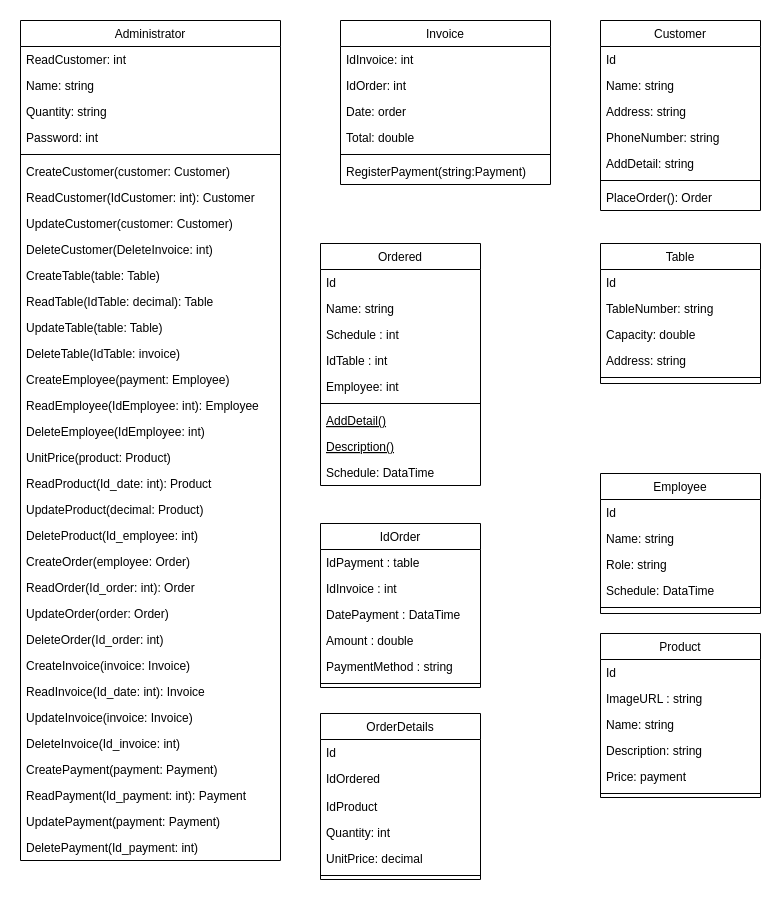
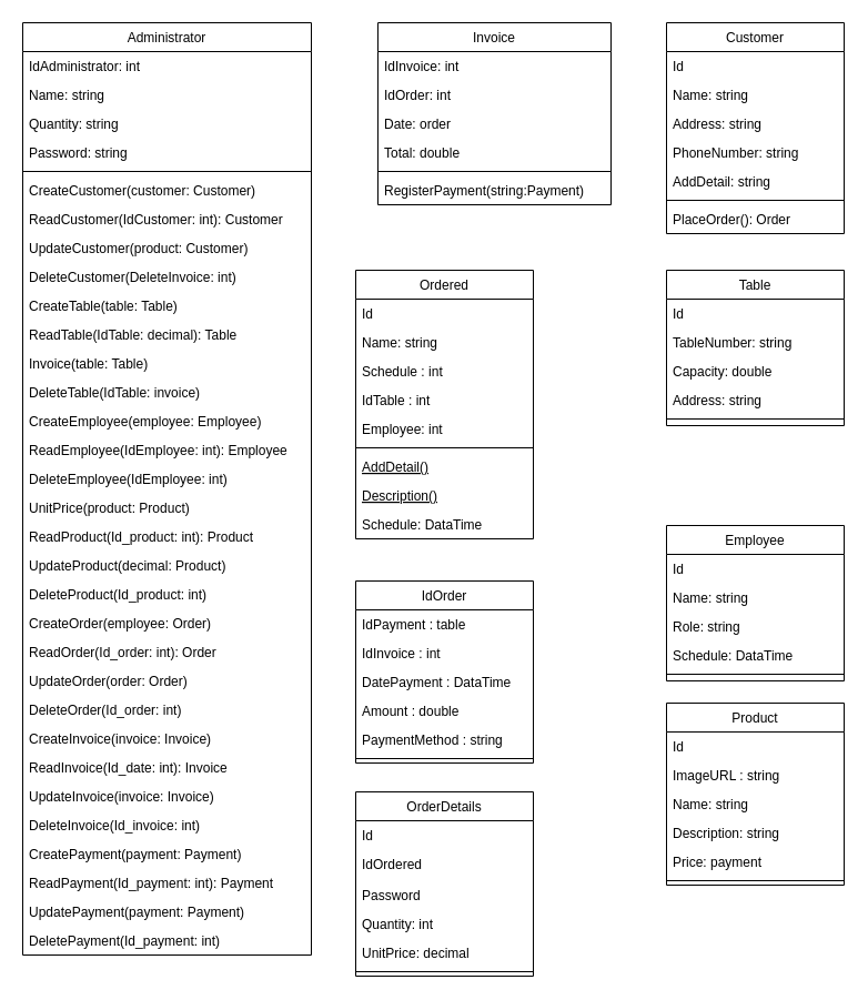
- <mxCell id="61" value="ReadCustomer: int" style="text;align=left;verticalAlign=top;spacingLeft=4;spacingRight=4;overflow=hidden;rotatable=0;points=[[0,0.5],[1,0.5]];portConstraint=eastwest;" parent="60" vertex="1"><mxGeometry y="26" width="260" height="26" as="geometry" /></mxCell>
+ <mxCell id="61" value="IdAdministrator: int" style="text;align=left;verticalAlign=top;spacingLeft=4;spacingRight=4;overflow=hidden;rotatable=0;points=[[0,0.5],[1,0.5]];portConstraint=eastwest;" parent="60" vertex="1"><mxGeometry y="26" width="260" height="26" as="geometry" /></mxCell>
- <mxCell id="64" value="Password: int" style="text;align=left;verticalAlign=top;spacingLeft=4;spacingRight=4;overflow=hidden;rotatable=0;points=[[0,0.5],[1,0.5]];portConstraint=eastwest;rounded=0;shadow=0;html=0;" parent="60" vertex="1"><mxGeometry y="104" width="260" height="26" as="geometry" /></mxCell>
+ <mxCell id="64" value="Password: string" style="text;align=left;verticalAlign=top;spacingLeft=4;spacingRight=4;overflow=hidden;rotatable=0;points=[[0,0.5],[1,0.5]];portConstraint=eastwest;rounded=0;shadow=0;html=0;" parent="60" vertex="1"><mxGeometry y="104" width="260" height="26" as="geometry" /></mxCell>
- <mxCell id="68" value="UpdateCustomer(customer: Customer)" style="text;align=left;verticalAlign=top;spacingLeft=4;spacingRight=4;overflow=hidden;rotatable=0;points=[[0,0.5],[1,0.5]];portConstraint=eastwest;rounded=0;shadow=0;html=0;" parent="60" vertex="1"><mxGeometry y="190" width="260" height="26" as="geometry" /></mxCell>
+ <mxCell id="68" value="UpdateCustomer(product: Customer)" style="text;align=left;verticalAlign=top;spacingLeft=4;spacingRight=4;overflow=hidden;rotatable=0;points=[[0,0.5],[1,0.5]];portConstraint=eastwest;rounded=0;shadow=0;html=0;" parent="60" vertex="1"><mxGeometry y="190" width="260" height="26" as="geometry" /></mxCell>
- <mxCell id="72" value="UpdateTable(table: Table)" style="text;align=left;verticalAlign=top;spacingLeft=4;spacingRight=4;overflow=hidden;rotatable=0;points=[[0,0.5],[1,0.5]];portConstraint=eastwest;rounded=0;shadow=0;html=0;" parent="60" vertex="1"><mxGeometry y="294" width="260" height="26" as="geometry" /></mxCell>
+ <mxCell id="72" value="Invoice(table: Table)" style="text;align=left;verticalAlign=top;spacingLeft=4;spacingRight=4;overflow=hidden;rotatable=0;points=[[0,0.5],[1,0.5]];portConstraint=eastwest;rounded=0;shadow=0;html=0;" parent="60" vertex="1"><mxGeometry y="294" width="260" height="26" as="geometry" /></mxCell>
- <mxCell id="74" value="CreateEmployee(payment: Employee)" style="text;align=left;verticalAlign=top;spacingLeft=4;spacingRight=4;overflow=hidden;rotatable=0;points=[[0,0.5],[1,0.5]];portConstraint=eastwest;rounded=0;shadow=0;html=0;" parent="60" vertex="1"><mxGeometry y="346" width="260" height="26" as="geometry" /></mxCell>
+ <mxCell id="74" value="CreateEmployee(employee: Employee)" style="text;align=left;verticalAlign=top;spacingLeft=4;spacingRight=4;overflow=hidden;rotatable=0;points=[[0,0.5],[1,0.5]];portConstraint=eastwest;rounded=0;shadow=0;html=0;" parent="60" vertex="1"><mxGeometry y="346" width="260" height="26" as="geometry" /></mxCell>
- <mxCell id="78" value="ReadProduct(Id_date: int): Product" style="text;align=left;verticalAlign=top;spacingLeft=4;spacingRight=4;overflow=hidden;rotatable=0;points=[[0,0.5],[1,0.5]];portConstraint=eastwest;rounded=0;shadow=0;html=0;" parent="60" vertex="1"><mxGeometry y="450" width="260" height="26" as="geometry" /></mxCell>
+ <mxCell id="78" value="ReadProduct(Id_product: int): Product" style="text;align=left;verticalAlign=top;spacingLeft=4;spacingRight=4;overflow=hidden;rotatable=0;points=[[0,0.5],[1,0.5]];portConstraint=eastwest;rounded=0;shadow=0;html=0;" parent="60" vertex="1"><mxGeometry y="450" width="260" height="26" as="geometry" /></mxCell>
- <mxCell id="80" value="DeleteProduct(Id_employee: int)" style="text;align=left;verticalAlign=top;spacingLeft=4;spacingRight=4;overflow=hidden;rotatable=0;points=[[0,0.5],[1,0.5]];portConstraint=eastwest;rounded=0;shadow=0;html=0;" parent="60" vertex="1"><mxGeometry y="502" width="260" height="26" as="geometry" /></mxCell>
+ <mxCell id="80" value="DeleteProduct(Id_product: int)" style="text;align=left;verticalAlign=top;spacingLeft=4;spacingRight=4;overflow=hidden;rotatable=0;points=[[0,0.5],[1,0.5]];portConstraint=eastwest;rounded=0;shadow=0;html=0;" parent="60" vertex="1"><mxGeometry y="502" width="260" height="26" as="geometry" /></mxCell>
- <mxCell id="56" value="IdProduct" style="text;align=left;verticalAlign=top;spacingLeft=4;spacingRight=4;overflow=hidden;rotatable=0;points=[[0,0.5],[1,0.5]];portConstraint=eastwest;rounded=0;shadow=0;html=0;" parent="53" vertex="1"><mxGeometry y="80" width="160" height="26" as="geometry" /></mxCell>
+ <mxCell id="56" value="Password" style="text;align=left;verticalAlign=top;spacingLeft=4;spacingRight=4;overflow=hidden;rotatable=0;points=[[0,0.5],[1,0.5]];portConstraint=eastwest;rounded=0;shadow=0;html=0;" parent="53" vertex="1"><mxGeometry y="80" width="160" height="26" as="geometry" /></mxCell>
